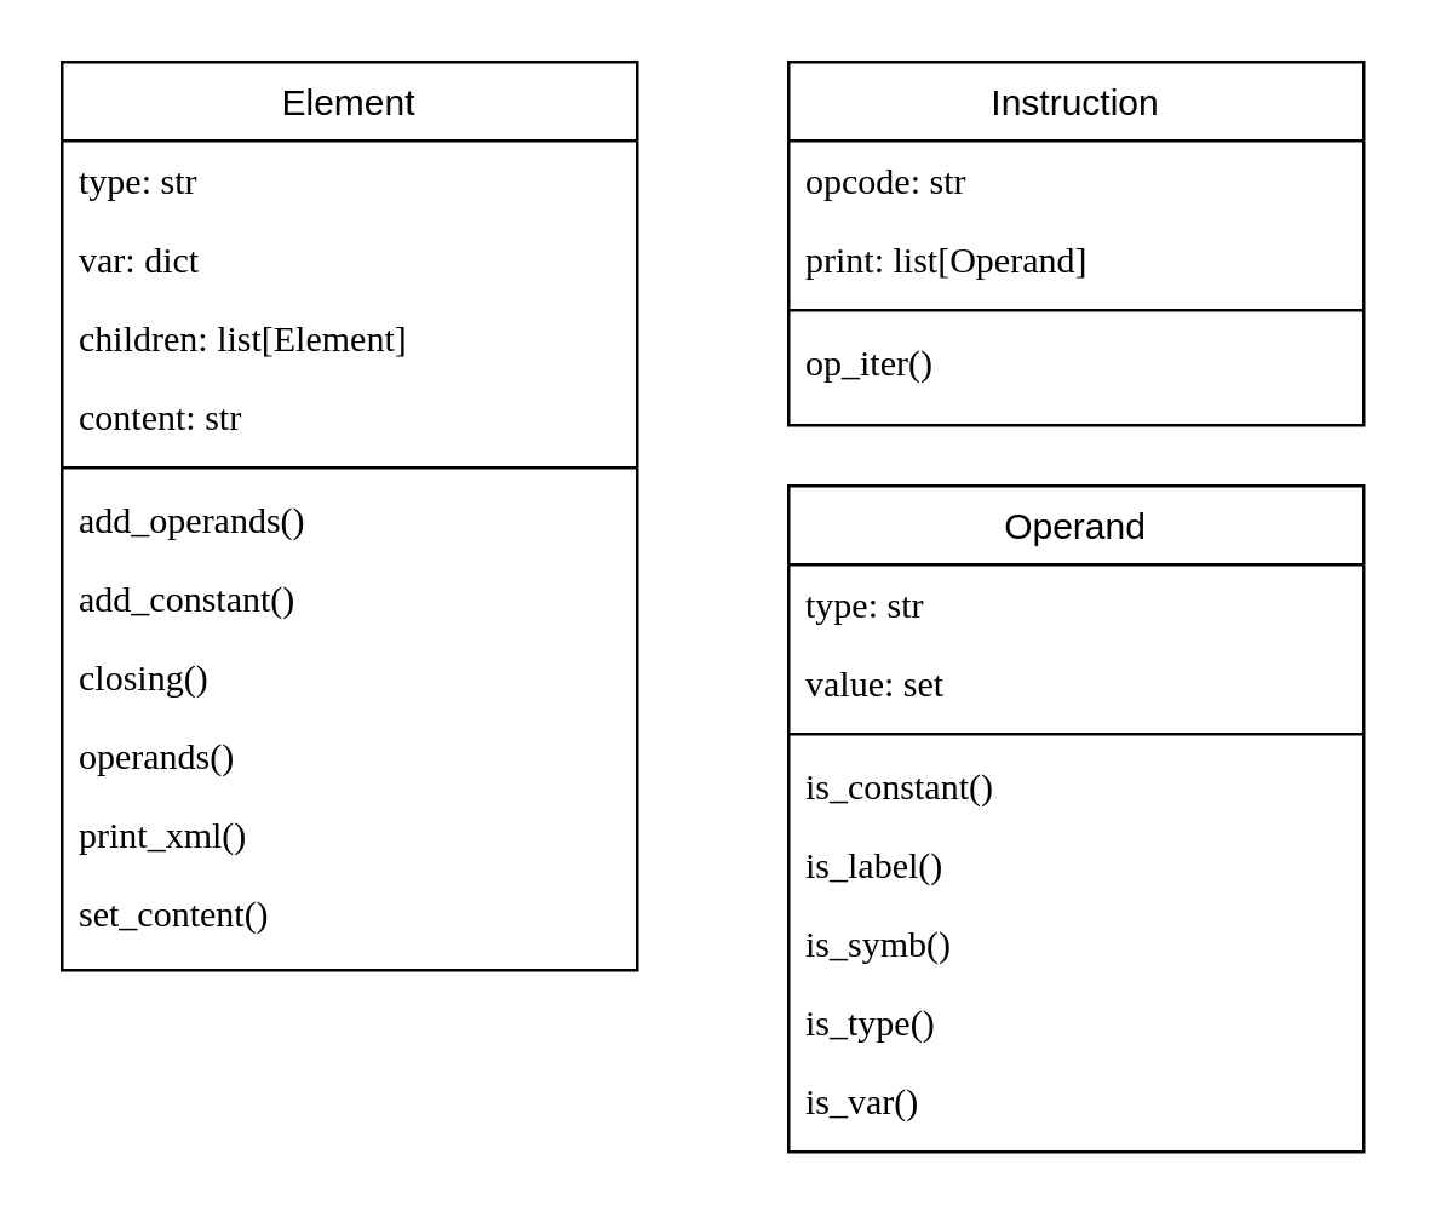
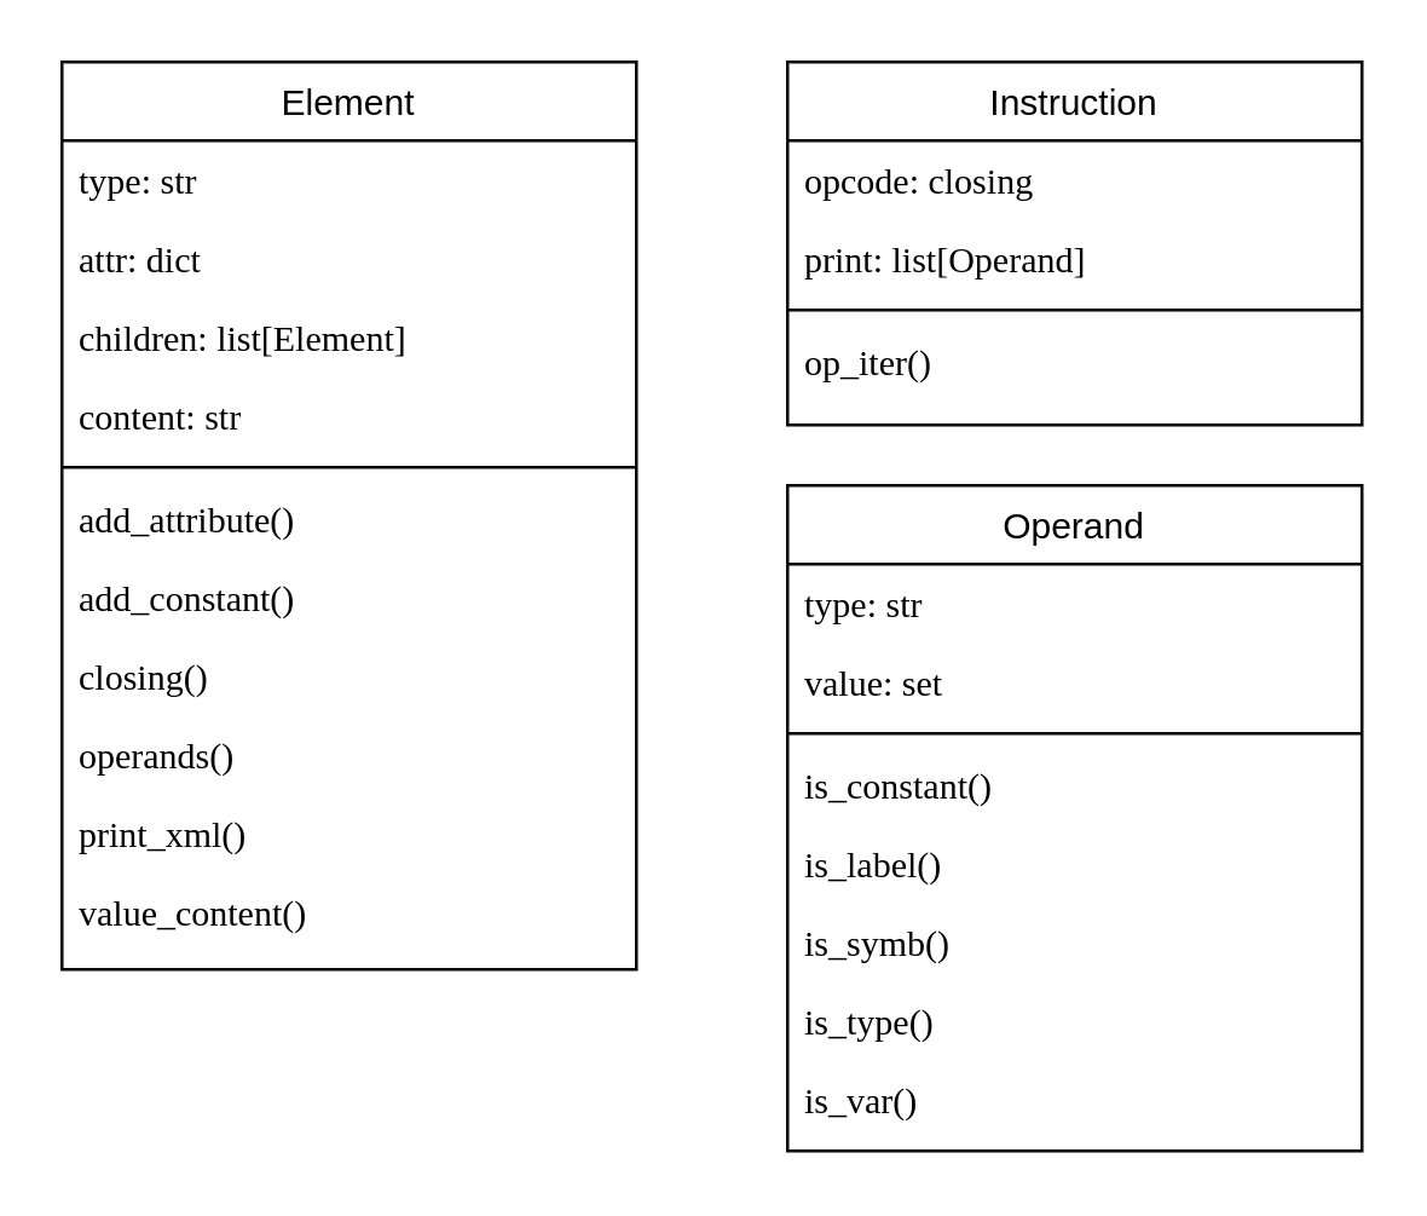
- <mxCell id="3" value="opcode: str" style="text;align=left;verticalAlign=top;spacingLeft=4;spacingRight=4;overflow=hidden;rotatable=0;points=[[0,0.5],[1,0.5]];portConstraint=eastwest;fontFamily=Lucida Console;" parent="2" vertex="1"><mxGeometry y="26" width="190" height="26" as="geometry" /></mxCell>
+ <mxCell id="3" value="opcode: closing" style="text;align=left;verticalAlign=top;spacingLeft=4;spacingRight=4;overflow=hidden;rotatable=0;points=[[0,0.5],[1,0.5]];portConstraint=eastwest;fontFamily=Lucida Console;" parent="2" vertex="1"><mxGeometry y="26" width="190" height="26" as="geometry" /></mxCell>
- <mxCell id="18" value="var: dict" style="text;align=left;verticalAlign=top;spacingLeft=4;spacingRight=4;overflow=hidden;rotatable=0;points=[[0,0.5],[1,0.5]];portConstraint=eastwest;fontFamily=Lucida Console;" parent="16" vertex="1"><mxGeometry y="52" width="190" height="26" as="geometry" /></mxCell>
+ <mxCell id="18" value="attr: dict" style="text;align=left;verticalAlign=top;spacingLeft=4;spacingRight=4;overflow=hidden;rotatable=0;points=[[0,0.5],[1,0.5]];portConstraint=eastwest;fontFamily=Lucida Console;" parent="16" vertex="1"><mxGeometry y="52" width="190" height="26" as="geometry" /></mxCell>
- <mxCell id="22" value="add_operands()" style="text;align=left;verticalAlign=top;spacingLeft=4;spacingRight=4;overflow=hidden;rotatable=0;points=[[0,0.5],[1,0.5]];portConstraint=eastwest;fontFamily=Lucida Console;" parent="16" vertex="1"><mxGeometry y="138" width="190" height="26" as="geometry" /></mxCell>
+ <mxCell id="22" value="add_attribute()" style="text;align=left;verticalAlign=top;spacingLeft=4;spacingRight=4;overflow=hidden;rotatable=0;points=[[0,0.5],[1,0.5]];portConstraint=eastwest;fontFamily=Lucida Console;" parent="16" vertex="1"><mxGeometry y="138" width="190" height="26" as="geometry" /></mxCell>
- <mxCell id="27" value="set_content()" style="text;align=left;verticalAlign=top;spacingLeft=4;spacingRight=4;overflow=hidden;rotatable=0;points=[[0,0.5],[1,0.5]];portConstraint=eastwest;fontFamily=Lucida Console;" parent="16" vertex="1"><mxGeometry y="268" width="190" height="26" as="geometry" /></mxCell>
+ <mxCell id="27" value="value_content()" style="text;align=left;verticalAlign=top;spacingLeft=4;spacingRight=4;overflow=hidden;rotatable=0;points=[[0,0.5],[1,0.5]];portConstraint=eastwest;fontFamily=Lucida Console;" parent="16" vertex="1"><mxGeometry y="268" width="190" height="26" as="geometry" /></mxCell>
